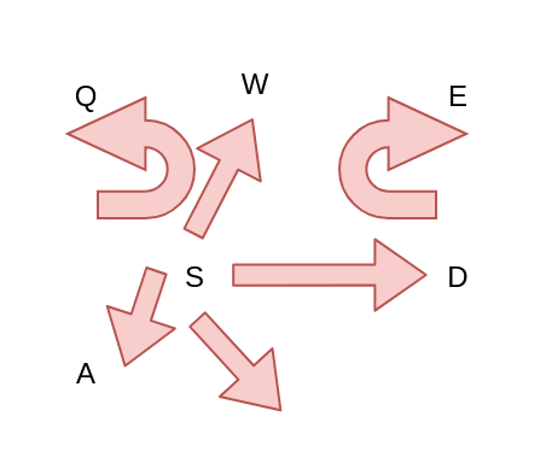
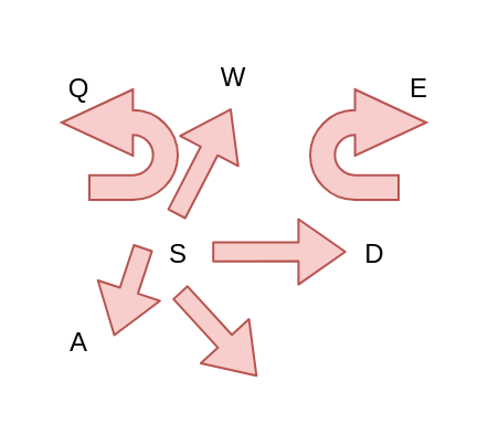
- <mxCell id="7" value="D" style="text;html=1;align=center;verticalAlign=middle;resizable=0;points=[];autosize=1;strokeColor=none;fillColor=none;" parent="1" vertex="1"><mxGeometry x="174" y="100" width="30" height="30" as="geometry" /></mxCell>
+ <mxCell id="7" value="D" style="text;html=1;align=center;verticalAlign=middle;resizable=0;points=[];autosize=1;strokeColor=none;fillColor=none;" parent="1" vertex="1"><mxGeometry x="154" y="100" width="30" height="30" as="geometry" /></mxCell>
